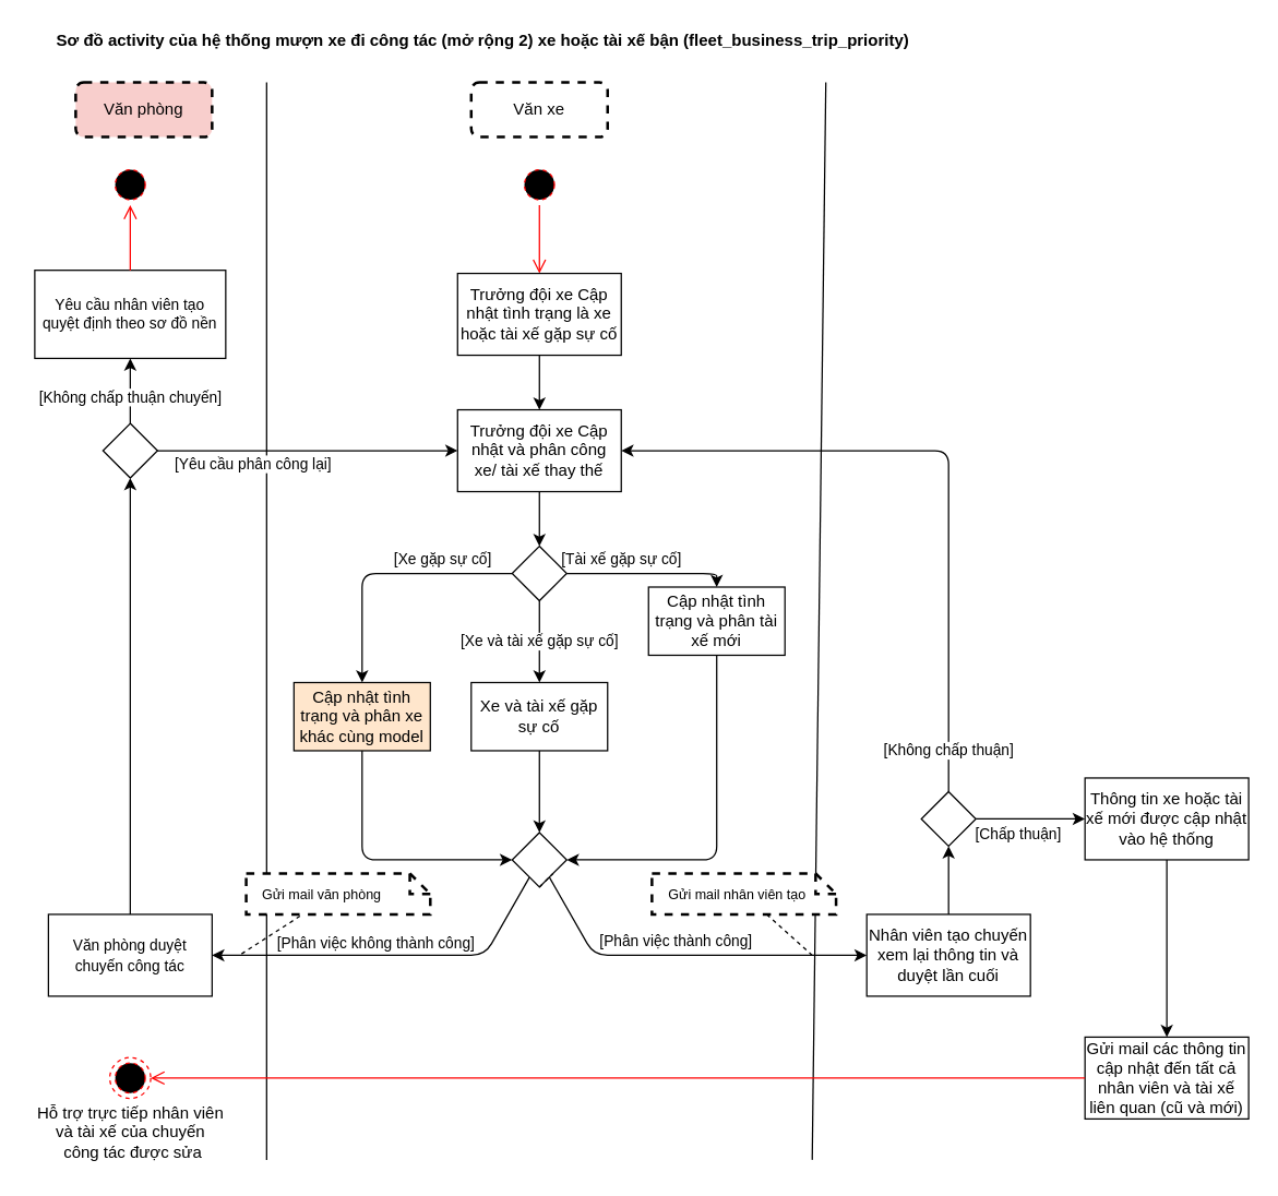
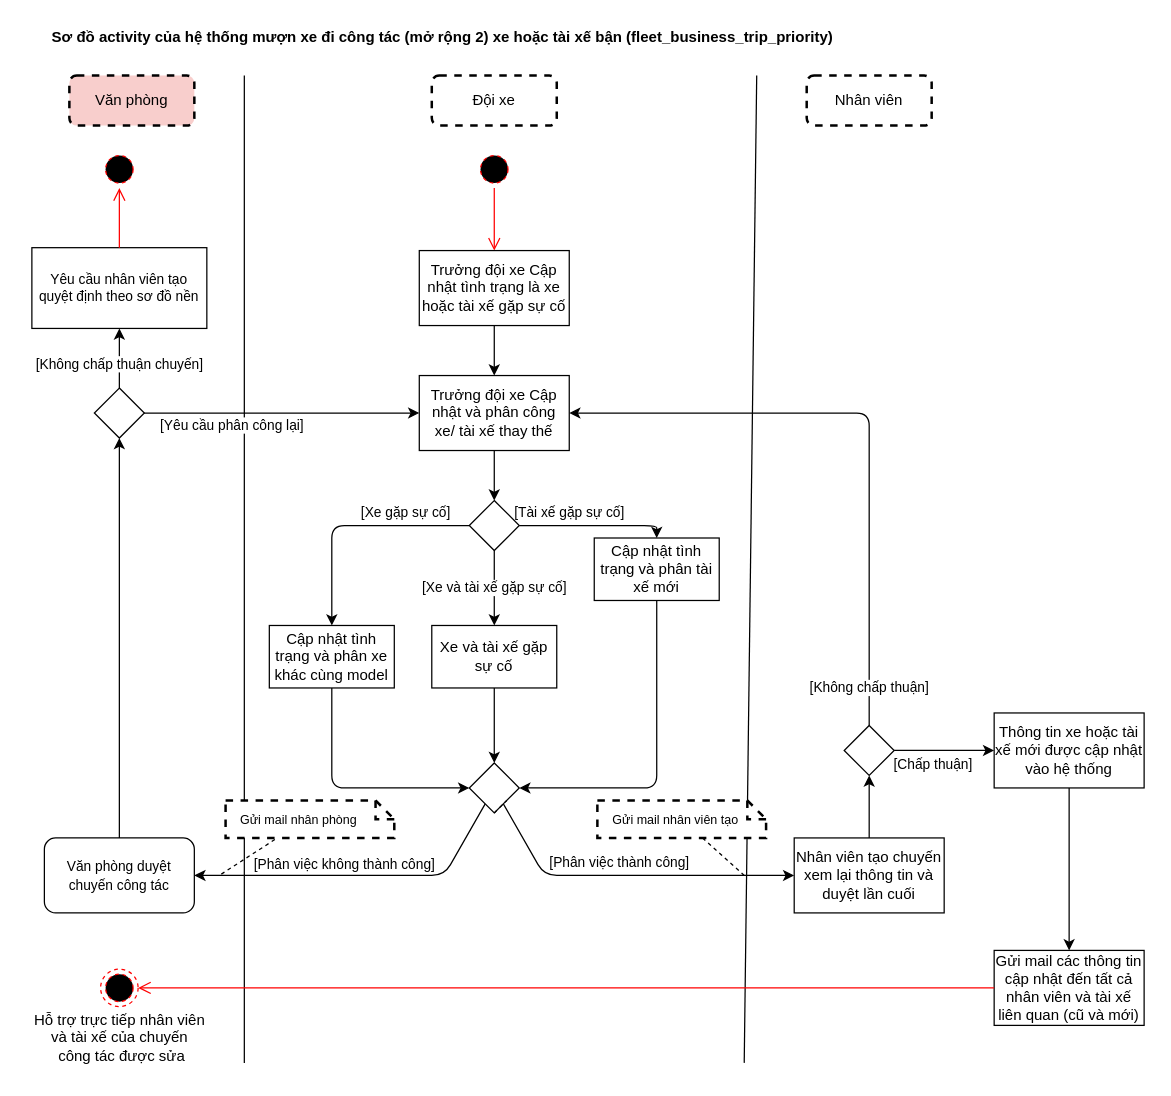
- <mxCell id="6" value="Văn xe" style="rounded=1;whiteSpace=wrap;html=1;strokeWidth=2;dashed=1;" parent="1" vertex="1"><mxGeometry x="345" y="60" width="100" height="40" as="geometry" /></mxCell>
+ <mxCell id="6" value="Đội xe" style="rounded=1;whiteSpace=wrap;html=1;strokeWidth=2;dashed=1;" parent="1" vertex="1"><mxGeometry x="345" y="60" width="100" height="40" as="geometry" /></mxCell>
+ <mxCell id="5" value="Nhân viên" style="rounded=1;whiteSpace=wrap;html=1;strokeWidth=2;dashed=1;" parent="1" vertex="1"><mxGeometry x="645" y="60" width="100" height="40" as="geometry" /></mxCell>
- <mxCell id="16" value="Cập nhật tình trạng và phân xe khác cùng model" style="whiteSpace=wrap;html=1;fillColor=#ffe6cc;" parent="1" vertex="1"><mxGeometry x="215" y="500" width="100" height="50" as="geometry" /></mxCell>
+ <mxCell id="16" value="Cập nhật tình trạng và phân xe khác cùng model" style="whiteSpace=wrap;html=1;" parent="1" vertex="1"><mxGeometry x="215" y="500" width="100" height="50" as="geometry" /></mxCell>
- <mxCell id="33" value="Gửi mail văn phòng" style="shape=note;size=15;align=left;spacingLeft=10;html=1;whiteSpace=wrap;rounded=0;dashed=1;labelBackgroundColor=none;fontSize=10;fontColor=default;strokeWidth=2;" parent="1" vertex="1"><mxGeometry x="180" y="640" width="135" height="30" as="geometry" /></mxCell>
+ <mxCell id="33" value="Gửi mail nhân phòng" style="shape=note;size=15;align=left;spacingLeft=10;html=1;whiteSpace=wrap;rounded=0;dashed=1;labelBackgroundColor=none;fontSize=10;fontColor=default;strokeWidth=2;" parent="1" vertex="1"><mxGeometry x="180" y="640" width="135" height="30" as="geometry" /></mxCell>
- <mxCell id="32" value="&lt;span style=&quot;font-size: 11px&quot;&gt;Văn phòng duyệt chuyến công tác&lt;/span&gt;" style="whiteSpace=wrap;html=1;" parent="1" vertex="1"><mxGeometry x="35" y="670" width="120" height="60" as="geometry" /></mxCell>
+ <mxCell id="32" value="&lt;span style=&quot;font-size: 11px&quot;&gt;Văn phòng duyệt chuyến công tác&lt;/span&gt;" style="whiteSpace=wrap;html=1;rounded=1;" parent="1" vertex="1"><mxGeometry x="35" y="670" width="120" height="60" as="geometry" /></mxCell>
